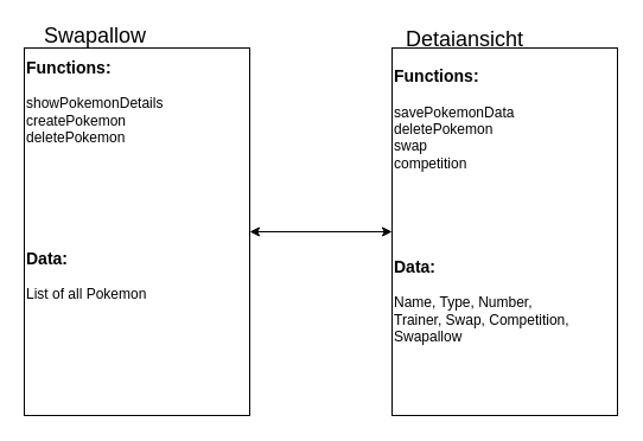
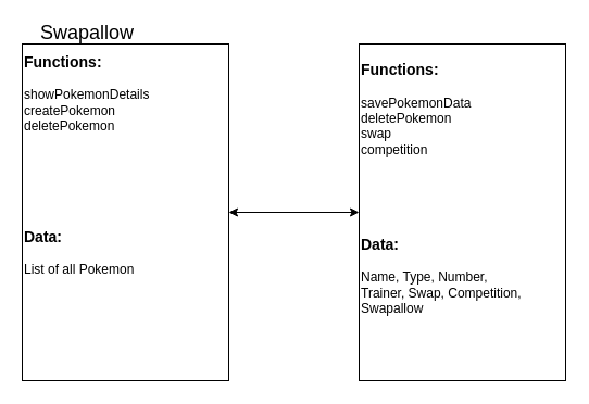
- <mxCell id="5" value="&lt;font style=&quot;font-size: 18px&quot;&gt;Detaiansicht&lt;/font&gt;" style="text;html=1;resizable=0;points=[];autosize=1;align=left;verticalAlign=top;spacingTop=-4;" vertex="1" parent="1"><mxGeometry x="340" y="20" width="110" height="20" as="geometry" /></mxCell>
